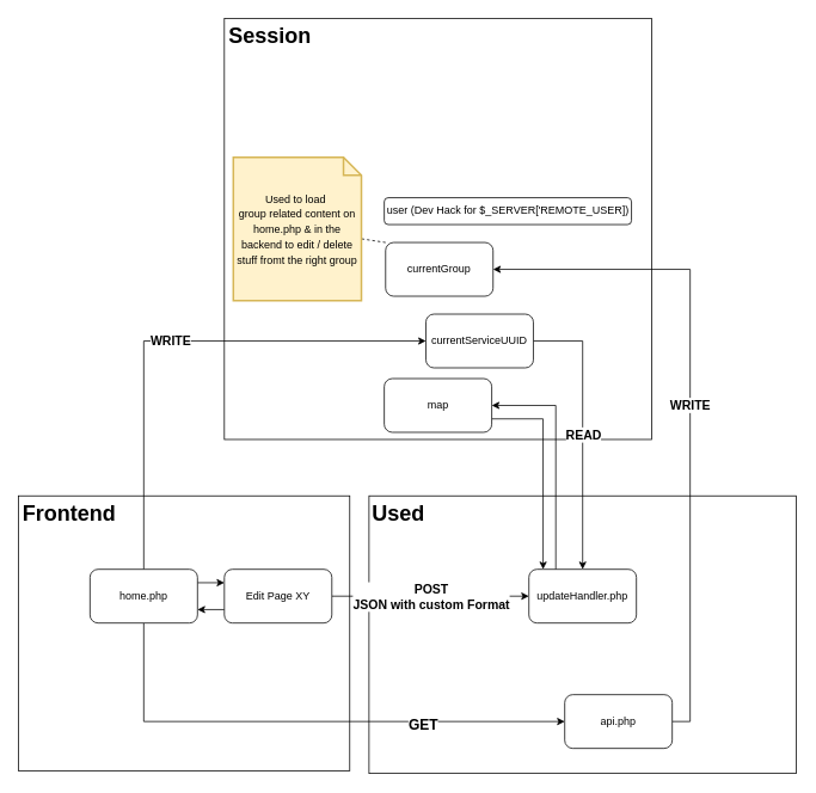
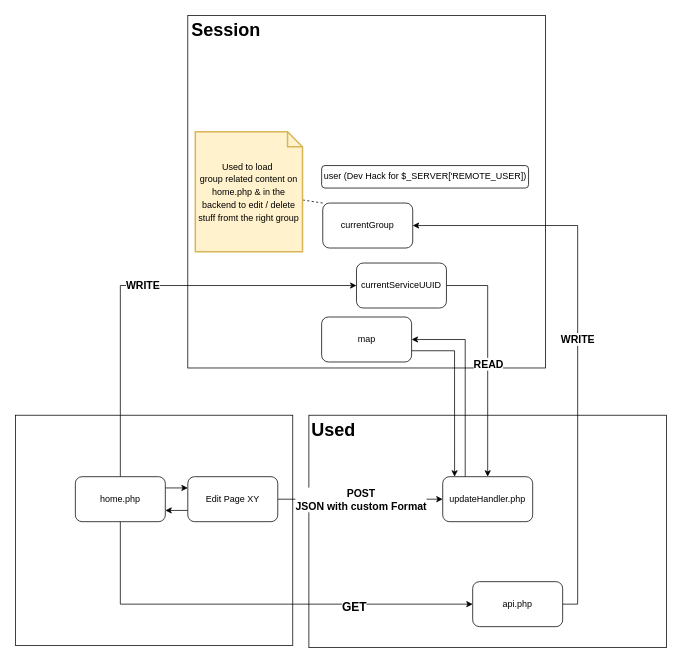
- <mxCell id="6" value="&lt;h1&gt;Frontend&lt;/h1&gt;" style="text;html=1;strokeColor=none;fillColor=none;spacing=5;spacingTop=-20;whiteSpace=wrap;overflow=hidden;rounded=0;" parent="1" vertex="1"><mxGeometry x="20" y="553" width="120" height="50" as="geometry" /></mxCell>
